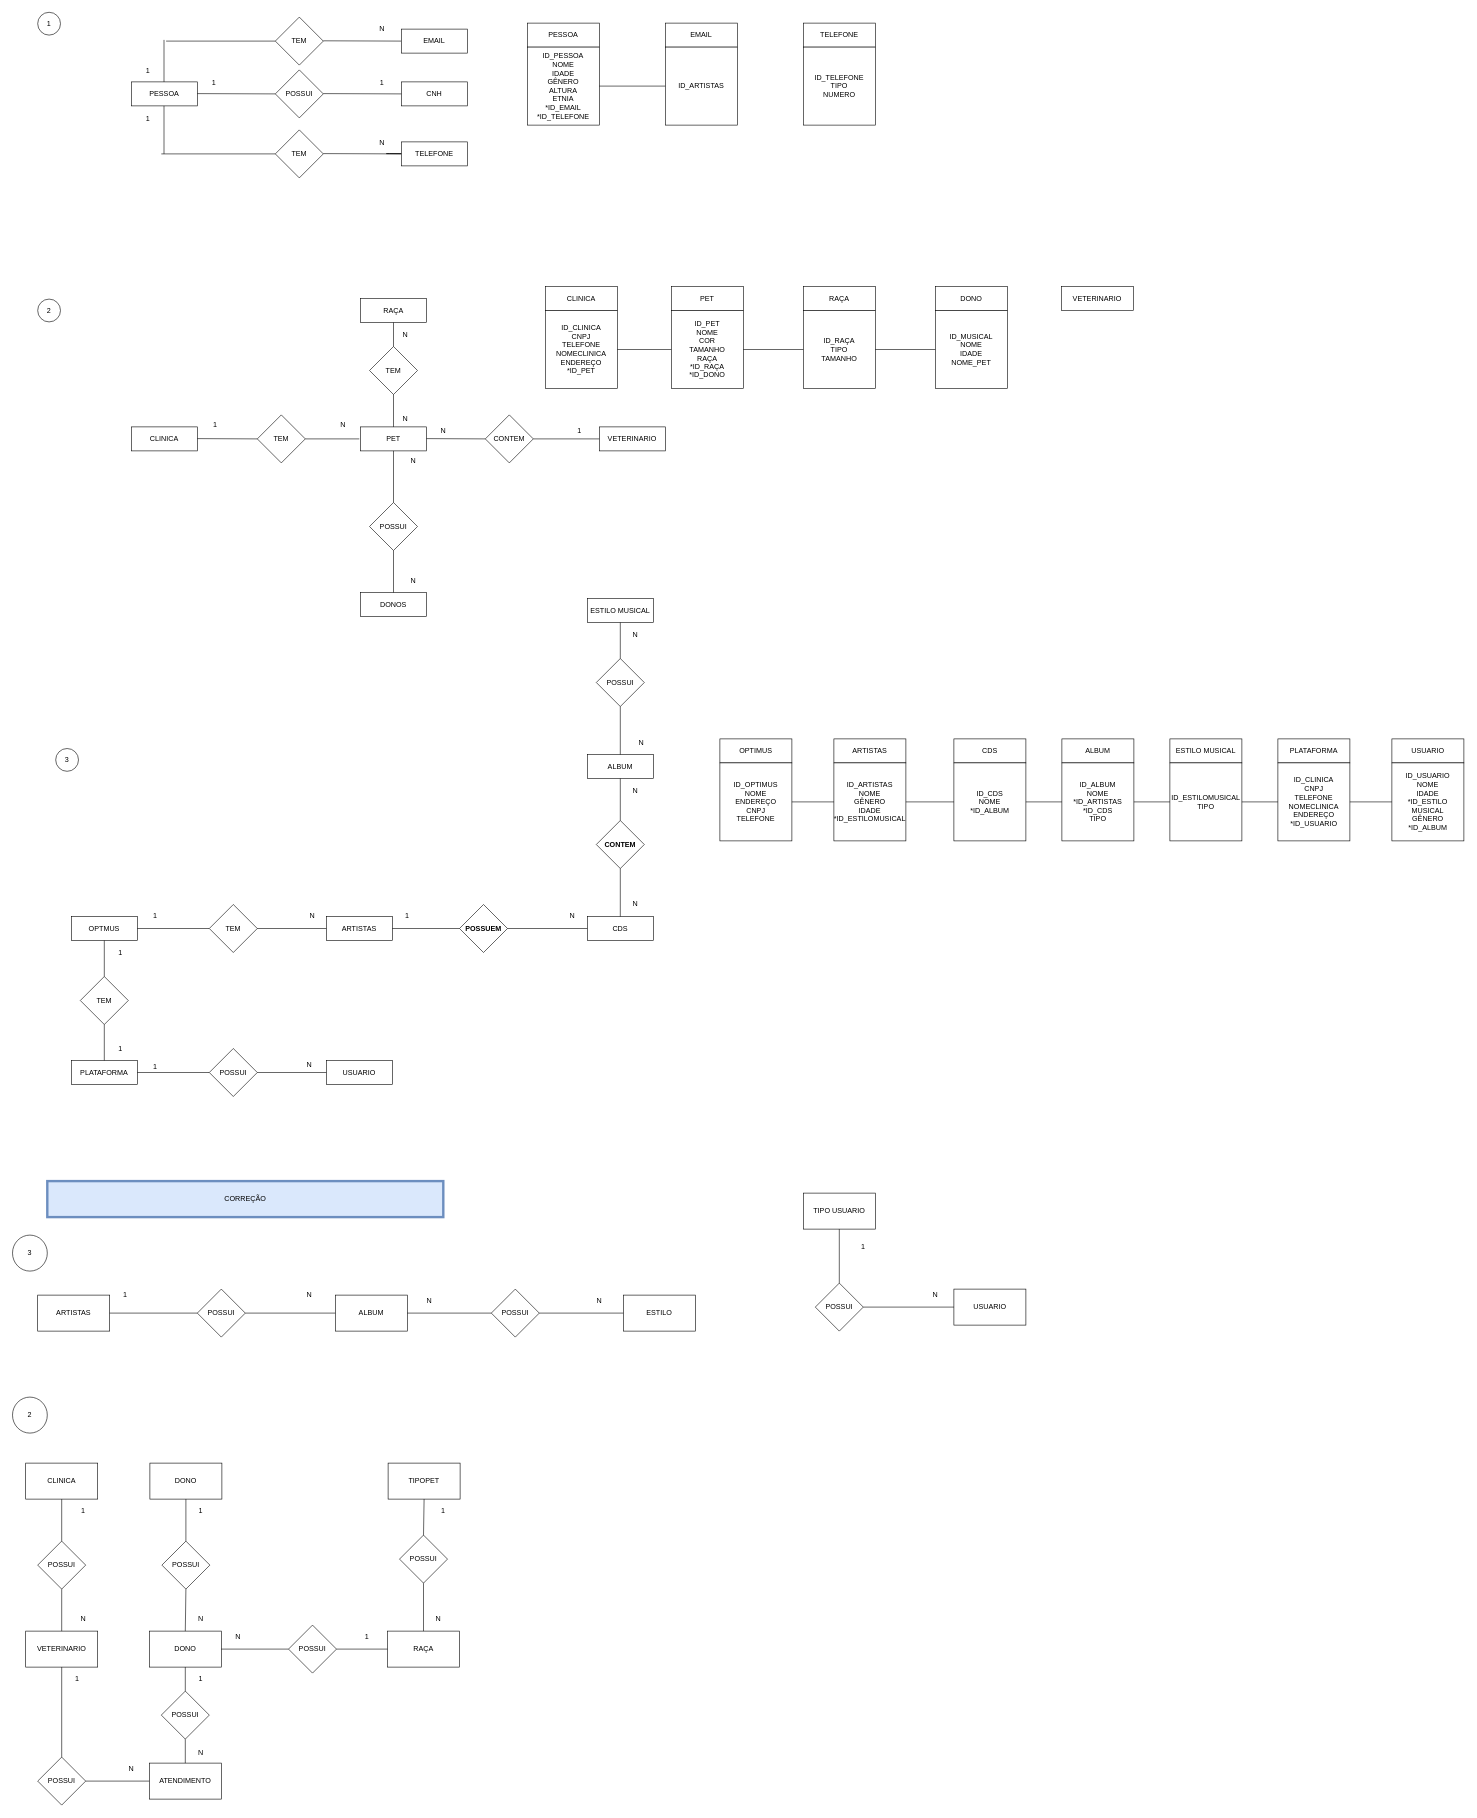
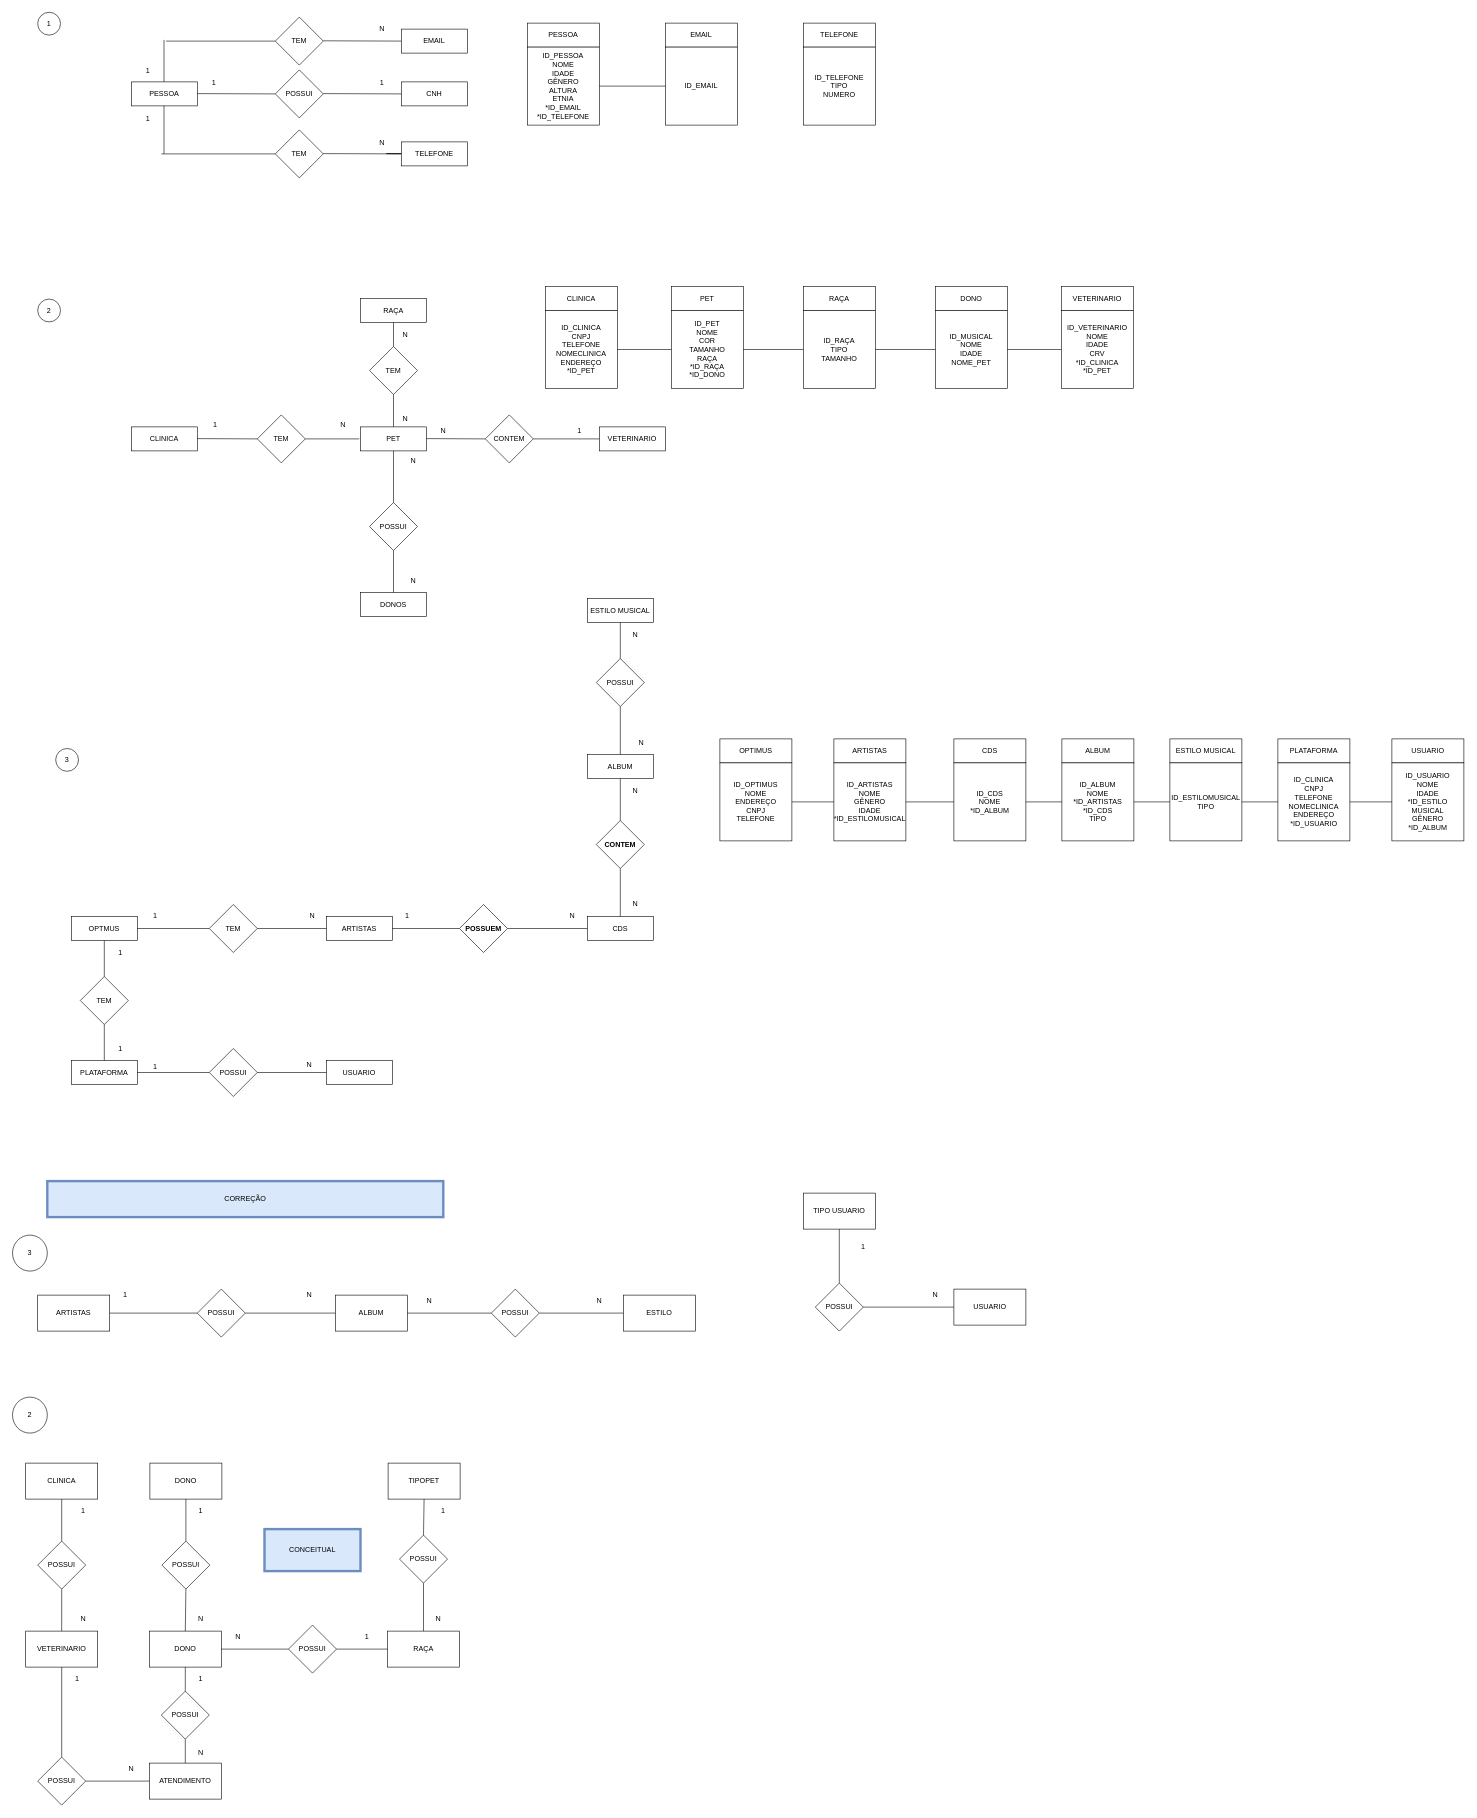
- <mxCell id="92" value="ID_ARTISTAS&lt;br&gt;" style="rounded=0;whiteSpace=wrap;html=1;" parent="1" vertex="1"><mxGeometry x="1108" y="78" width="120" height="130" as="geometry" /></mxCell>
+ <mxCell id="92" value="ID_EMAIL&lt;br&gt;" style="rounded=0;whiteSpace=wrap;html=1;" parent="1" vertex="1"><mxGeometry x="1108" y="78" width="120" height="130" as="geometry" /></mxCell>
+ <mxCell id="121" value="" style="endArrow=none;html=1;entryX=0;entryY=0.5;entryDx=0;entryDy=0;exitX=1;exitY=0.5;exitDx=0;exitDy=0;" parent="1" source="103" target="105" edge="1"><mxGeometry width="50" height="50" relative="1" as="geometry"><mxPoint x="1628" y="777" as="sourcePoint" /><mxPoint x="1678" y="727" as="targetPoint" /></mxGeometry></mxCell>
+ <mxCell id="105" value="ID_VETERINARIO&lt;br&gt;NOME&lt;br&gt;IDADE&lt;br&gt;CRV&lt;br&gt;*ID_CLINICA&lt;br&gt;*ID_PET" style="rounded=0;whiteSpace=wrap;html=1;" parent="1" vertex="1"><mxGeometry x="1768" y="517" width="120" height="130" as="geometry" /></mxCell>
+ <mxCell id="190" value="CONCEITUAL" style="rounded=0;whiteSpace=wrap;html=1;strokeWidth=4;fillColor=#dae8fc;strokeColor=#6c8ebf;" vertex="1" parent="1"><mxGeometry x="440" y="2548" width="160" height="70" as="geometry" /></mxCell>
